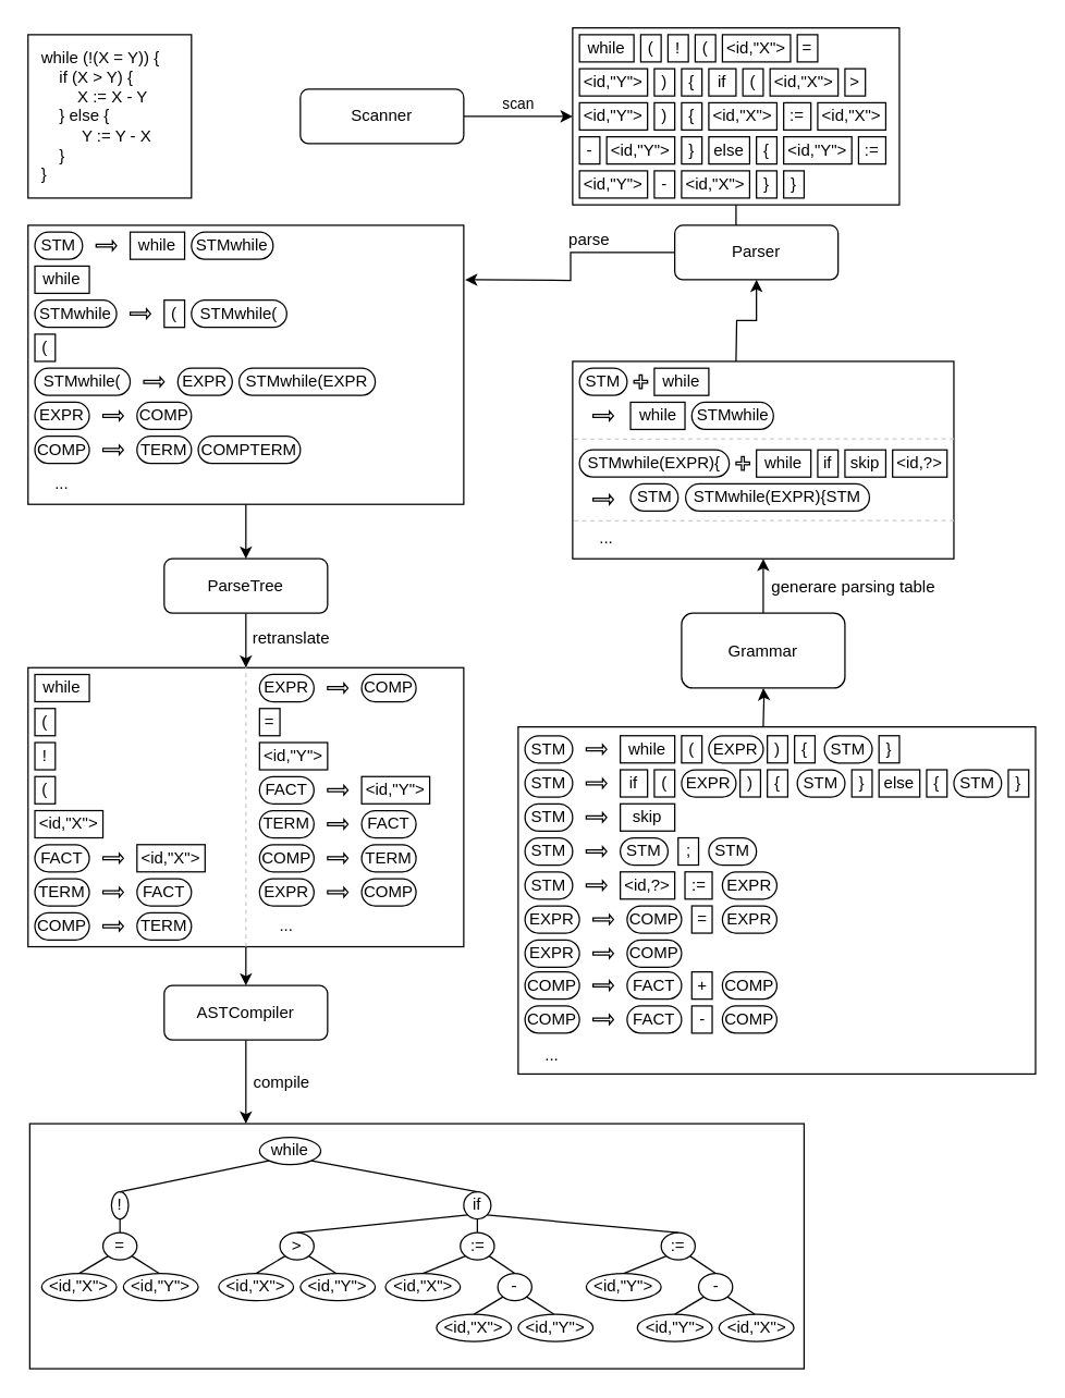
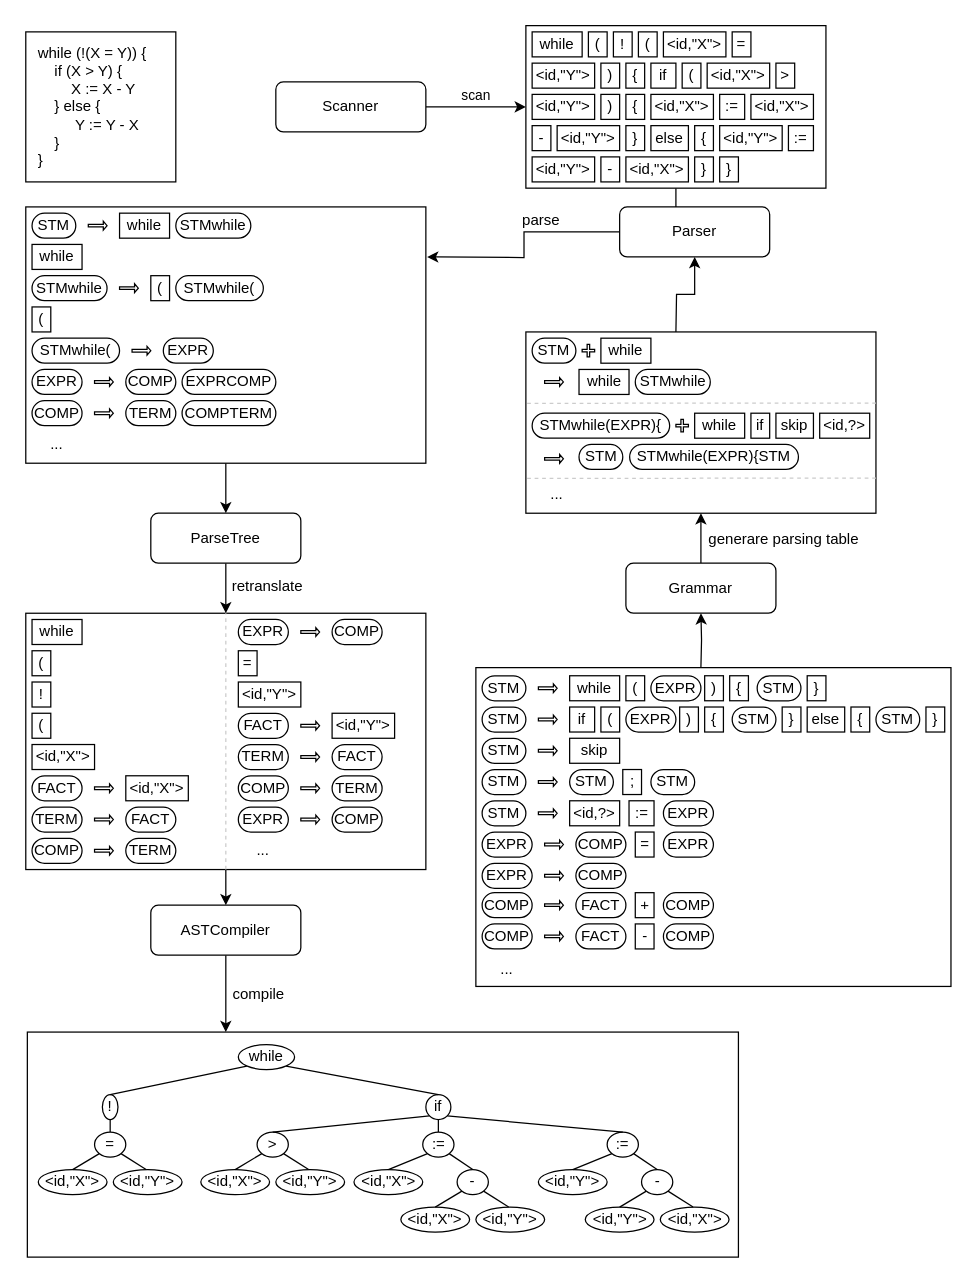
- <mxCell id="47" value="STMwhile(EXPR" style="rounded=1;whiteSpace=wrap;html=1;fontSize=12;arcSize=50;" vertex="1" parent="1"><mxGeometry x="175" y="270" width="100" height="20" as="geometry" /></mxCell>
+ <mxCell id="51" value="EXPRCOMP" style="rounded=1;whiteSpace=wrap;html=1;fontSize=12;arcSize=50;" vertex="1" parent="1"><mxGeometry x="145" y="295" width="75" height="20" as="geometry" /></mxCell>
- <mxCell id="114" value="Grammar" style="rounded=1;whiteSpace=wrap;html=1;" vertex="1" parent="1"><mxGeometry x="500" y="450" width="120" height="55" as="geometry" /></mxCell>
+ <mxCell id="114" value="Grammar" style="rounded=1;whiteSpace=wrap;html=1;" vertex="1" parent="1"><mxGeometry x="500" y="450" width="120" height="40" as="geometry" /></mxCell>
